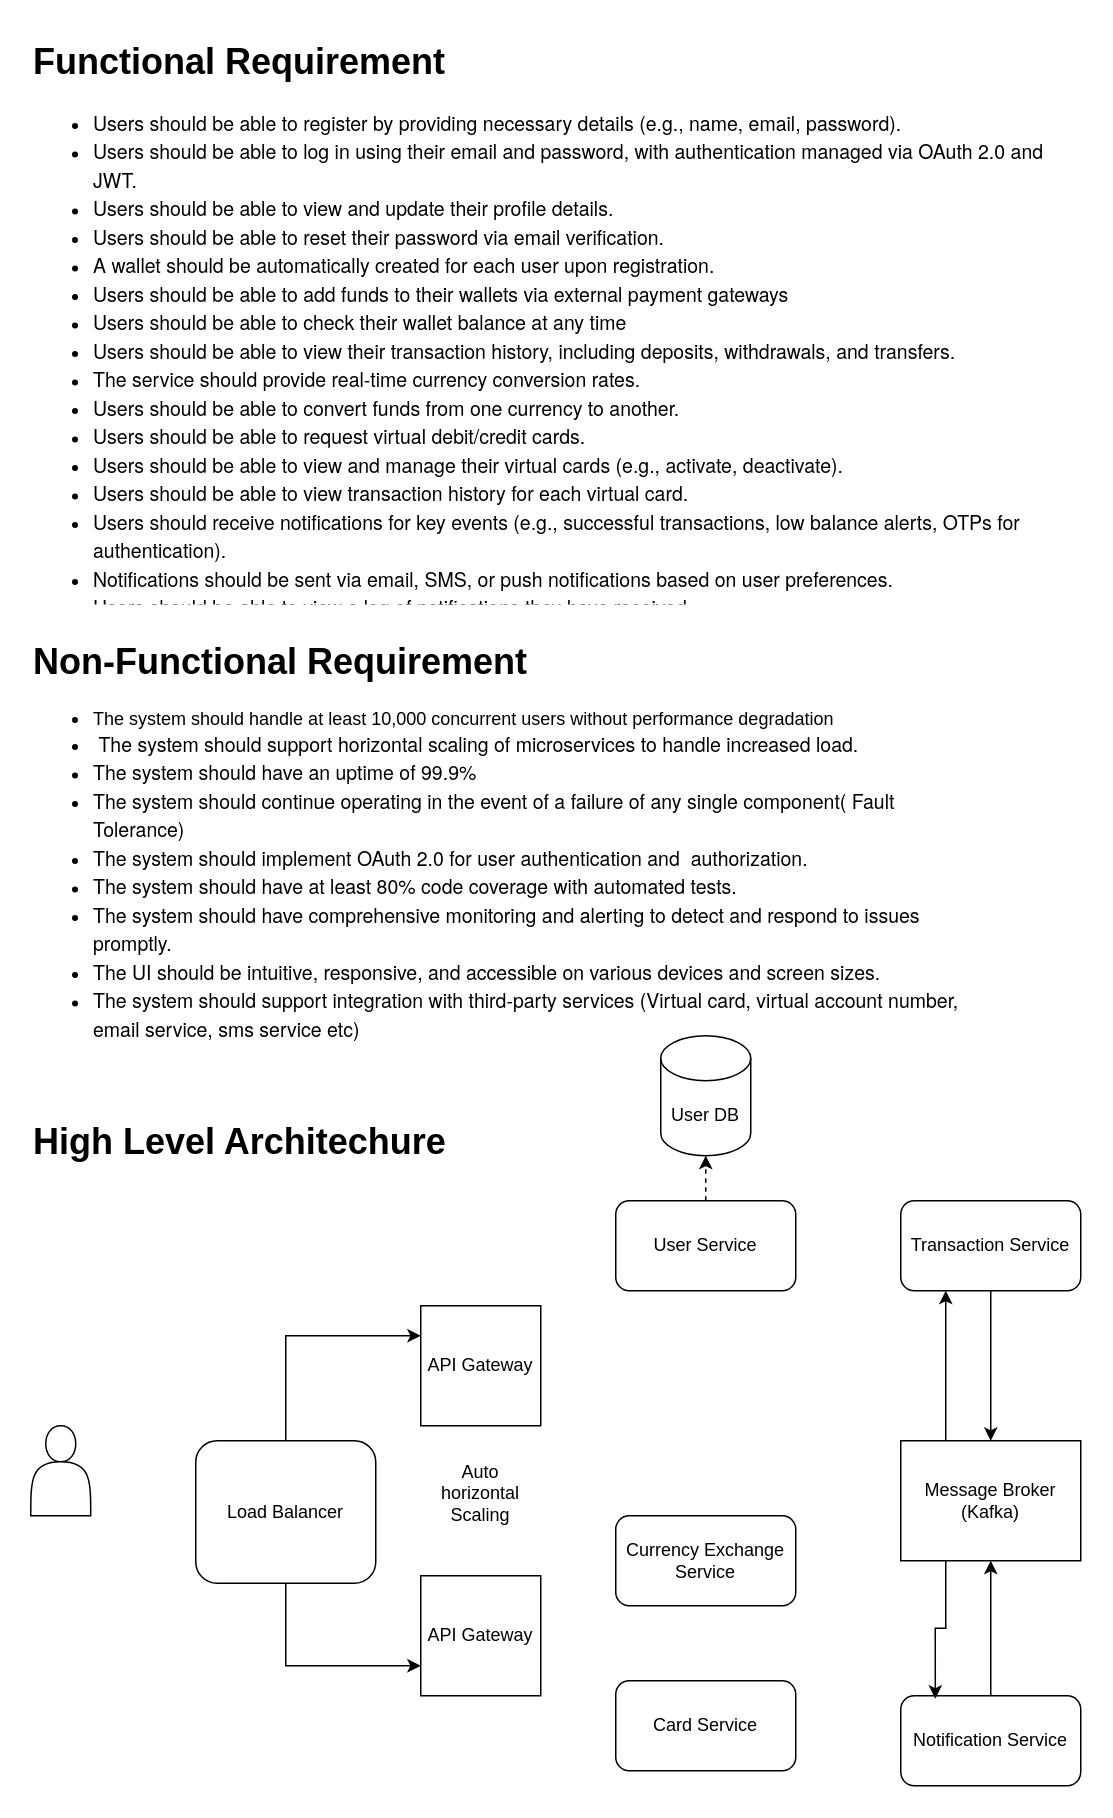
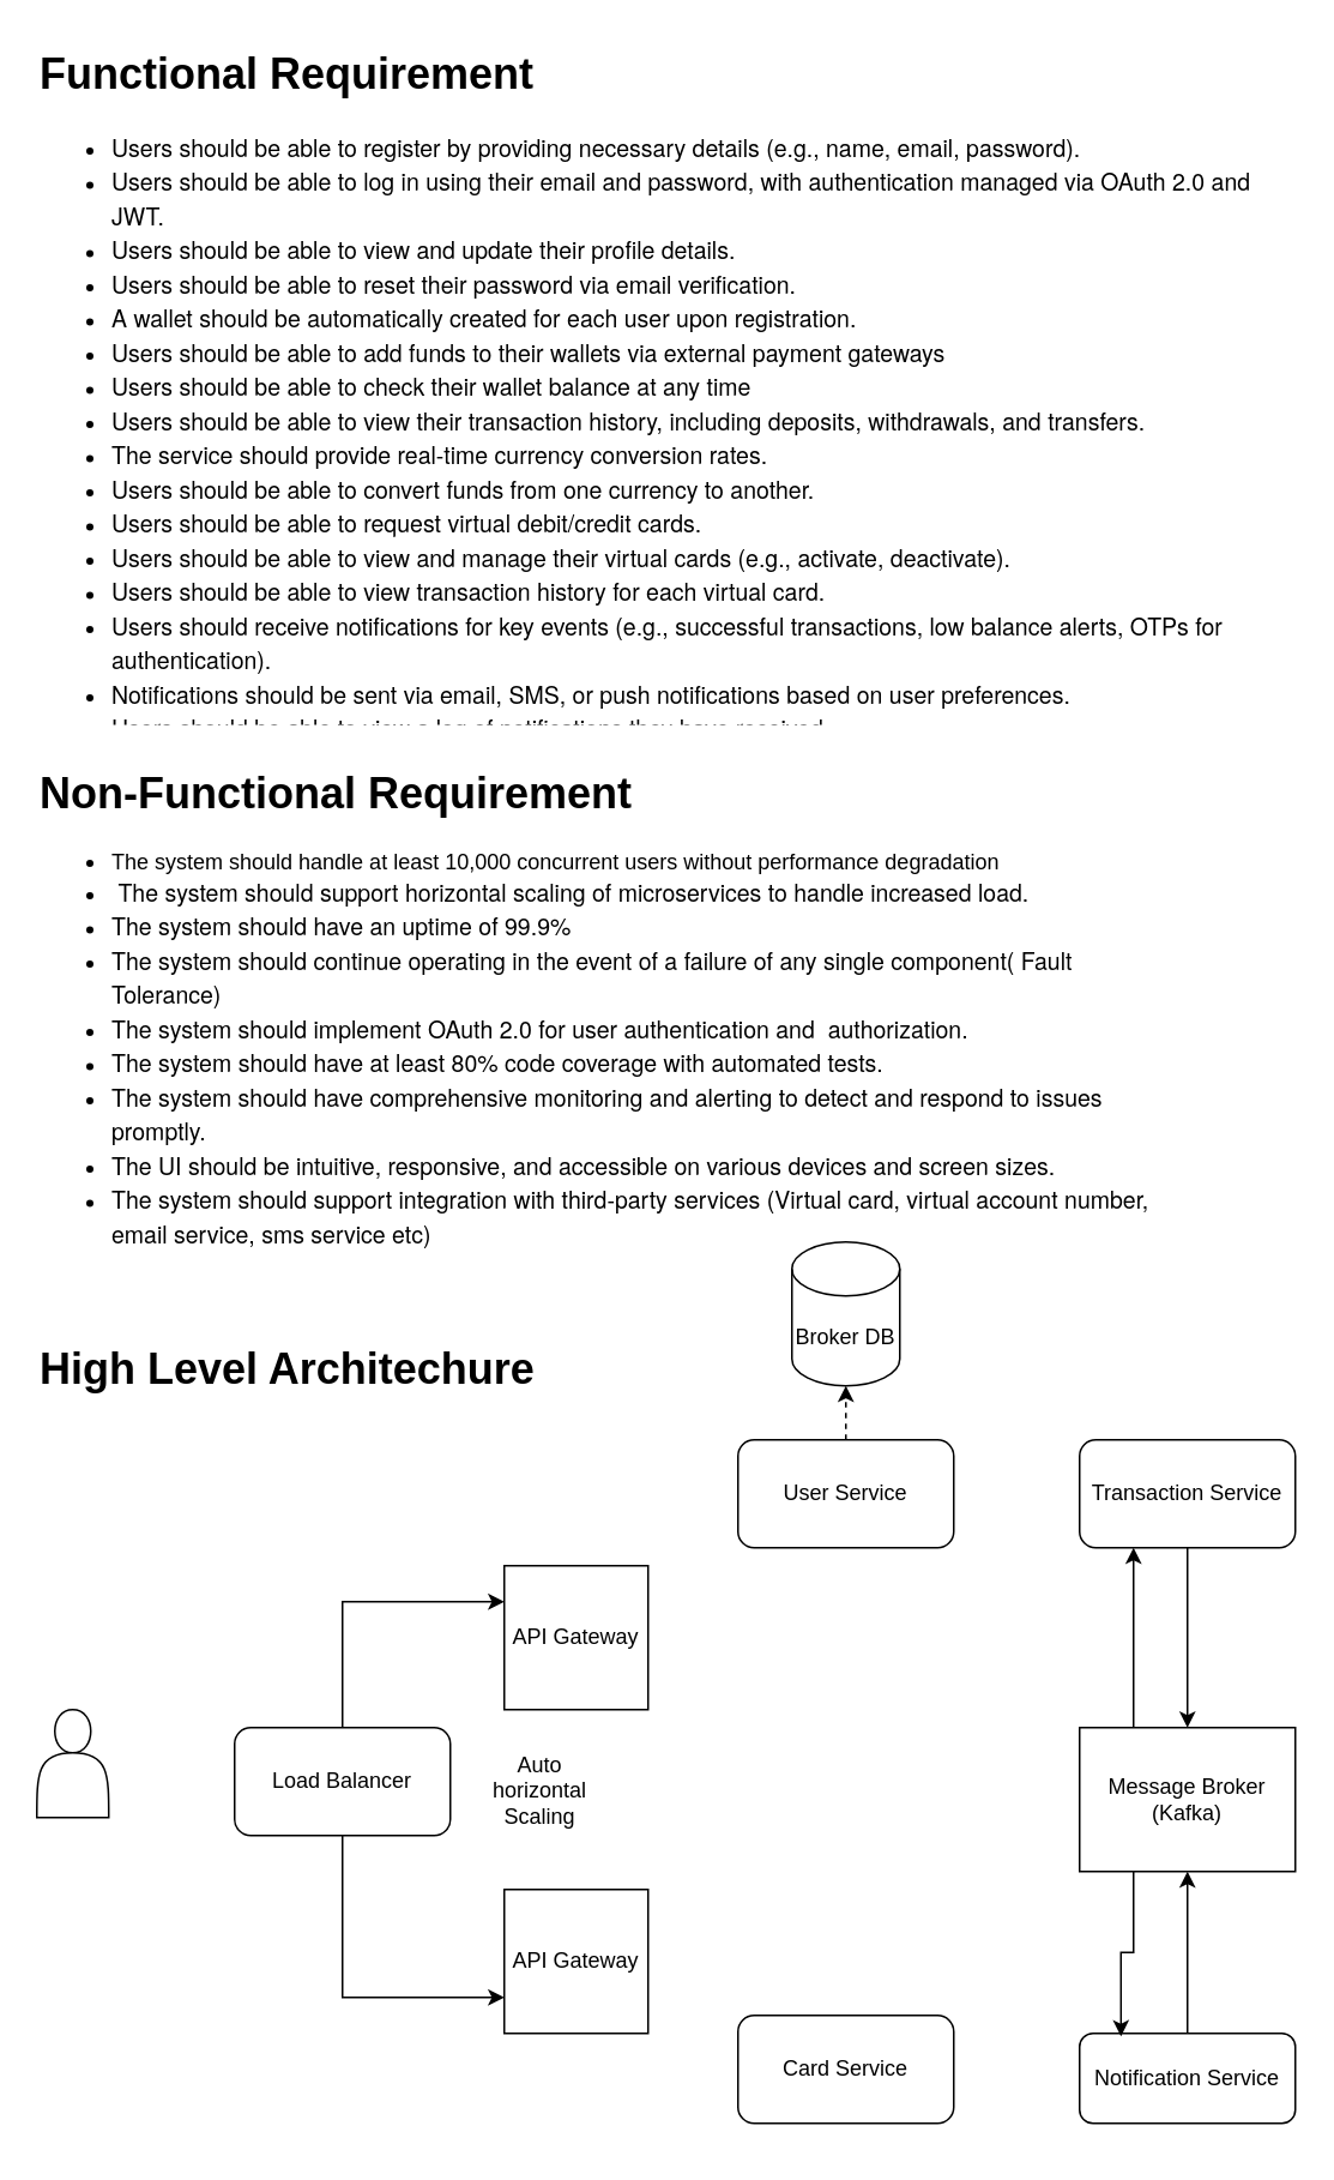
- <mxCell id="22" value="User DB" style="shape=cylinder3;whiteSpace=wrap;html=1;boundedLbl=1;backgroundOutline=1;size=15;" vertex="1" parent="1"><mxGeometry x="440" y="690" width="60" height="80" as="geometry" /></mxCell>
+ <mxCell id="22" value="Broker DB" style="shape=cylinder3;whiteSpace=wrap;html=1;boundedLbl=1;backgroundOutline=1;size=15;" vertex="1" parent="1"><mxGeometry x="440" y="690" width="60" height="80" as="geometry" /></mxCell>
- <mxCell id="20" value="Auto horizontal Scaling" style="text;html=1;align=center;verticalAlign=middle;whiteSpace=wrap;rounded=0;" vertex="1" parent="1"><mxGeometry x="290" y="980" width="60" height="30" as="geometry" /></mxCell>
+ <mxCell id="20" value="Auto horizontal Scaling" style="text;html=1;align=center;verticalAlign=middle;whiteSpace=wrap;rounded=0;" vertex="1" parent="1"><mxGeometry x="270" y="980" width="60" height="30" as="geometry" /></mxCell>
- <mxCell id="8" value="Load Balancer" style="rounded=1;whiteSpace=wrap;html=1;" vertex="1" parent="1"><mxGeometry x="130" y="960" width="120" height="95" as="geometry" /></mxCell>
+ <mxCell id="8" value="Load Balancer" style="rounded=1;whiteSpace=wrap;html=1;" vertex="1" parent="1"><mxGeometry x="130" y="960" width="120" height="60" as="geometry" /></mxCell>
- <mxCell id="12" value="Currency Exchange Service" style="rounded=1;whiteSpace=wrap;html=1;" vertex="1" parent="1"><mxGeometry x="410" y="1010" width="120" height="60" as="geometry" /></mxCell>
- <mxCell id="15" value="Notification Service" style="rounded=1;whiteSpace=wrap;html=1;" vertex="1" parent="1"><mxGeometry x="600" y="1130" width="120" height="60" as="geometry" /></mxCell>
+ <mxCell id="15" value="Notification Service" style="rounded=1;whiteSpace=wrap;html=1;" vertex="1" parent="1"><mxGeometry x="600" y="1130" width="120" height="50" as="geometry" /></mxCell>
